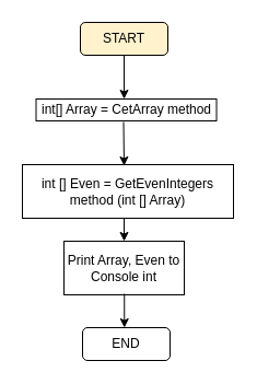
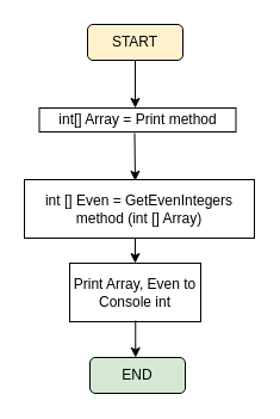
- <mxCell id="4" value="int[] Array = CetArray method" style="rounded=0;whiteSpace=wrap;html=1;" parent="1" vertex="1"><mxGeometry x="32.5" y="90" width="165" height="20" as="geometry" /></mxCell>
+ <mxCell id="4" value="int[] Array = Print method" style="rounded=0;whiteSpace=wrap;html=1;" parent="1" vertex="1"><mxGeometry x="32.5" y="90" width="165" height="20" as="geometry" /></mxCell>
- <mxCell id="9" value="END" style="rounded=1;whiteSpace=wrap;html=1;" parent="1" vertex="1"><mxGeometry x="75" y="299" width="80" height="30" as="geometry" /></mxCell>
+ <mxCell id="9" value="END" style="rounded=1;whiteSpace=wrap;html=1;fillColor=#d5e8d4;" parent="1" vertex="1"><mxGeometry x="75" y="299" width="80" height="30" as="geometry" /></mxCell>
